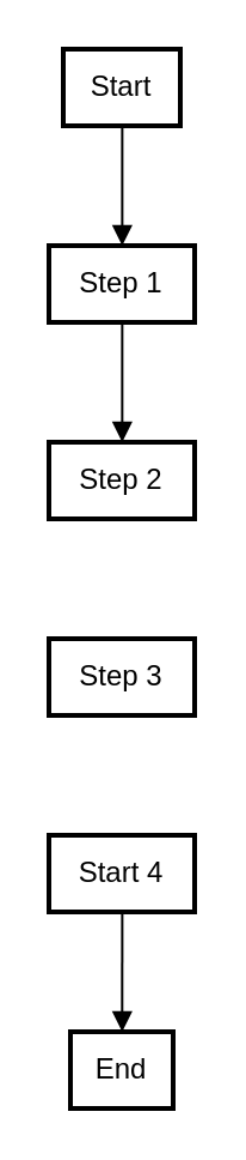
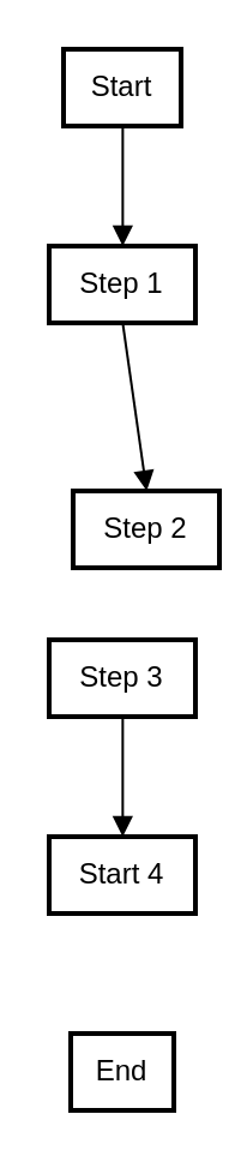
- <mxCell id="4" value="Step 2" style="whiteSpace=wrap;strokeWidth=2;" vertex="1" parent="1"><mxGeometry y="184" width="61" height="32" as="geometry" x="20" /></mxCell>
+ <mxCell id="4" value="Step 2" style="whiteSpace=wrap;strokeWidth=2;" vertex="1" parent="1"><mxGeometry x="30" y="204" width="61" height="32" as="geometry" /></mxCell>
+ <mxCell id="10" value="" style="curved=1;startArrow=none;endArrow=block;exitX=0.503;exitY=1;entryX=0.503;entryY=0;" edge="1" parent="1" source="5" target="6"><mxGeometry relative="1" as="geometry"><Array as="points" /></mxGeometry></mxCell>
- <mxCell id="11" value="" style="curved=1;startArrow=none;endArrow=block;exitX=0.503;exitY=1;entryX=0.504;entryY=0;" edge="1" parent="1" source="6" target="7"><mxGeometry relative="1" as="geometry"><Array as="points" /></mxGeometry></mxCell>
